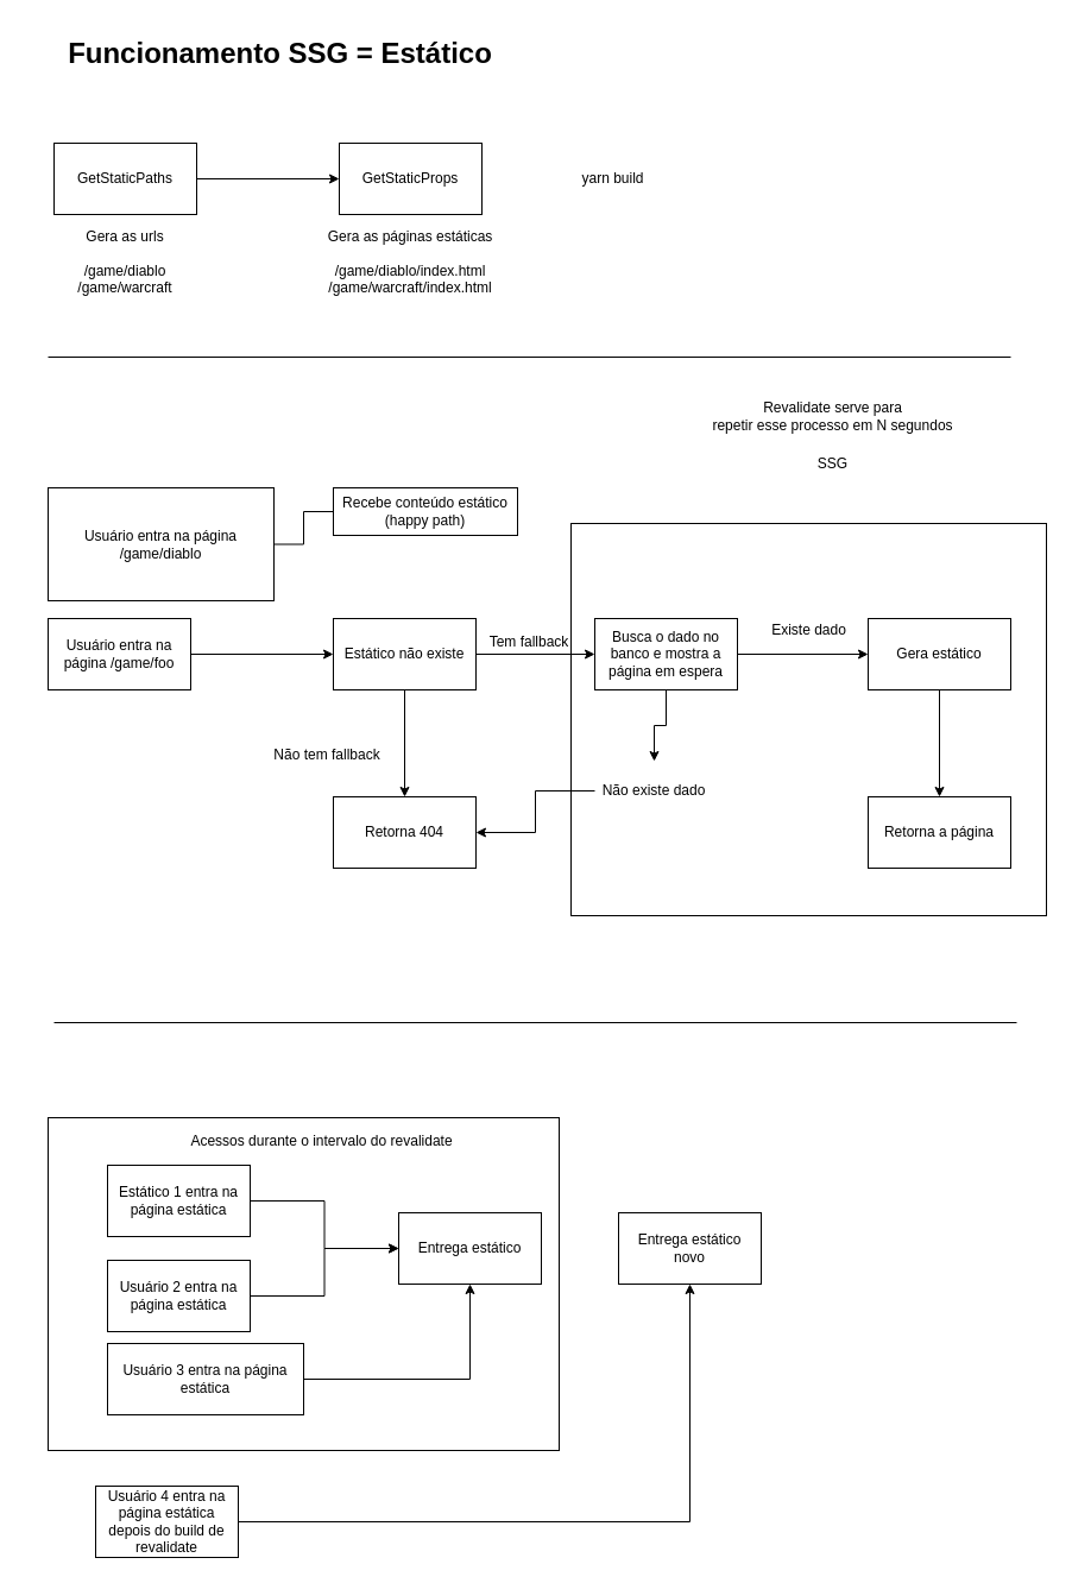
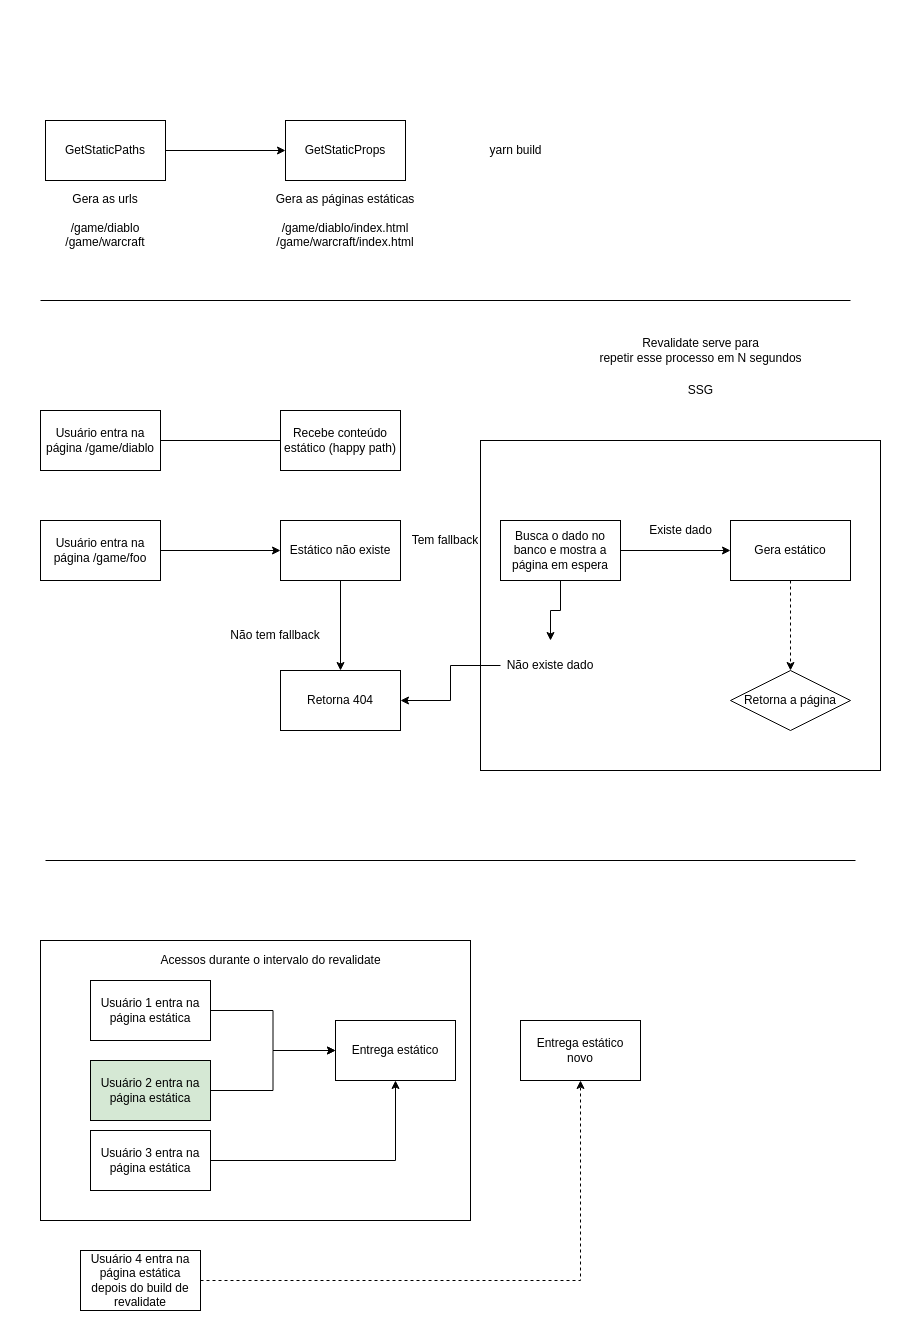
- <mxCell id="30" value="&lt;h1&gt;Funcionamento SSG = Estático&lt;/h1&gt;" style="text;html=1;align=center;verticalAlign=middle;resizable=0;points=[];autosize=1;" parent="1" vertex="1"><mxGeometry x="50" y="20" width="370" height="50" as="geometry" /></mxCell>
- <mxCell id="12" value="Recebe conteúdo estático (happy path)" style="whiteSpace=wrap;html=1;" parent="1" vertex="1"><mxGeometry x="280" y="410" width="155" height="40" as="geometry" /></mxCell>
+ <mxCell id="12" value="Recebe conteúdo estático (happy path)" style="whiteSpace=wrap;html=1;" parent="1" vertex="1"><mxGeometry x="280" y="410" width="120" height="60" as="geometry" /></mxCell>
- <mxCell id="11" value="Usuário entra na página /game/diablo" style="whiteSpace=wrap;html=1;" parent="1" vertex="1"><mxGeometry x="40" y="410" width="190" height="95" as="geometry" /></mxCell>
+ <mxCell id="11" value="Usuário entra na página /game/diablo" style="whiteSpace=wrap;html=1;" parent="1" vertex="1"><mxGeometry x="40" y="410" width="120" height="60" as="geometry" /></mxCell>
- <mxCell id="15" value="" style="edgeStyle=orthogonalEdgeStyle;rounded=0;orthogonalLoop=1;jettySize=auto;html=1;" parent="1" source="17" target="23" edge="1"><mxGeometry relative="1" as="geometry" /></mxCell>
- <mxCell id="26" value="" style="edgeStyle=orthogonalEdgeStyle;rounded=0;orthogonalLoop=1;jettySize=auto;html=1;" parent="1" source="27" target="28" edge="1"><mxGeometry relative="1" as="geometry" /></mxCell>
+ <mxCell id="26" value="" style="edgeStyle=orthogonalEdgeStyle;rounded=0;orthogonalLoop=1;jettySize=auto;html=1;dashed=1;" parent="1" source="27" target="28" edge="1"><mxGeometry relative="1" as="geometry" /></mxCell>
- <mxCell id="28" value="Retorna a página" style="whiteSpace=wrap;html=1;" parent="1" vertex="1"><mxGeometry x="730" y="670" width="120" height="60" as="geometry" /></mxCell>
+ <mxCell id="28" value="Retorna a página" style="rhombus;whiteSpace=wrap;html=1;" parent="1" vertex="1"><mxGeometry x="730" y="670" width="120" height="60" as="geometry" /></mxCell>
- <mxCell id="35" value="Estático 1 entra na página estática" style="whiteSpace=wrap;html=1;" parent="1" vertex="1"><mxGeometry x="90" y="980" width="120" height="60" as="geometry" /></mxCell>
+ <mxCell id="35" value="Usuário 1 entra na página estática" style="whiteSpace=wrap;html=1;" parent="1" vertex="1"><mxGeometry x="90" y="980" width="120" height="60" as="geometry" /></mxCell>
- <mxCell id="38" value="Usuário 2 entra na página estática" style="whiteSpace=wrap;html=1;" parent="1" vertex="1"><mxGeometry x="90" y="1060" width="120" height="60" as="geometry" /></mxCell>
+ <mxCell id="38" value="Usuário 2 entra na página estática" style="whiteSpace=wrap;html=1;fillColor=#d5e8d4;" parent="1" vertex="1"><mxGeometry x="90" y="1060" width="120" height="60" as="geometry" /></mxCell>
- <mxCell id="41" value="Usuário 3 entra na página estática" style="whiteSpace=wrap;html=1;" parent="1" vertex="1"><mxGeometry x="90" y="1130" width="165" height="60" as="geometry" /></mxCell>
+ <mxCell id="41" value="Usuário 3 entra na página estática" style="whiteSpace=wrap;html=1;" parent="1" vertex="1"><mxGeometry x="90" y="1130" width="120" height="60" as="geometry" /></mxCell>
- <mxCell id="43" value="" style="edgeStyle=orthogonalEdgeStyle;rounded=0;orthogonalLoop=1;jettySize=auto;html=1;" parent="1" source="44" target="45" edge="1"><mxGeometry relative="1" as="geometry" /></mxCell>
+ <mxCell id="43" value="" style="edgeStyle=orthogonalEdgeStyle;rounded=0;orthogonalLoop=1;jettySize=auto;html=1;dashed=1;" parent="1" source="44" target="45" edge="1"><mxGeometry relative="1" as="geometry" /></mxCell>
